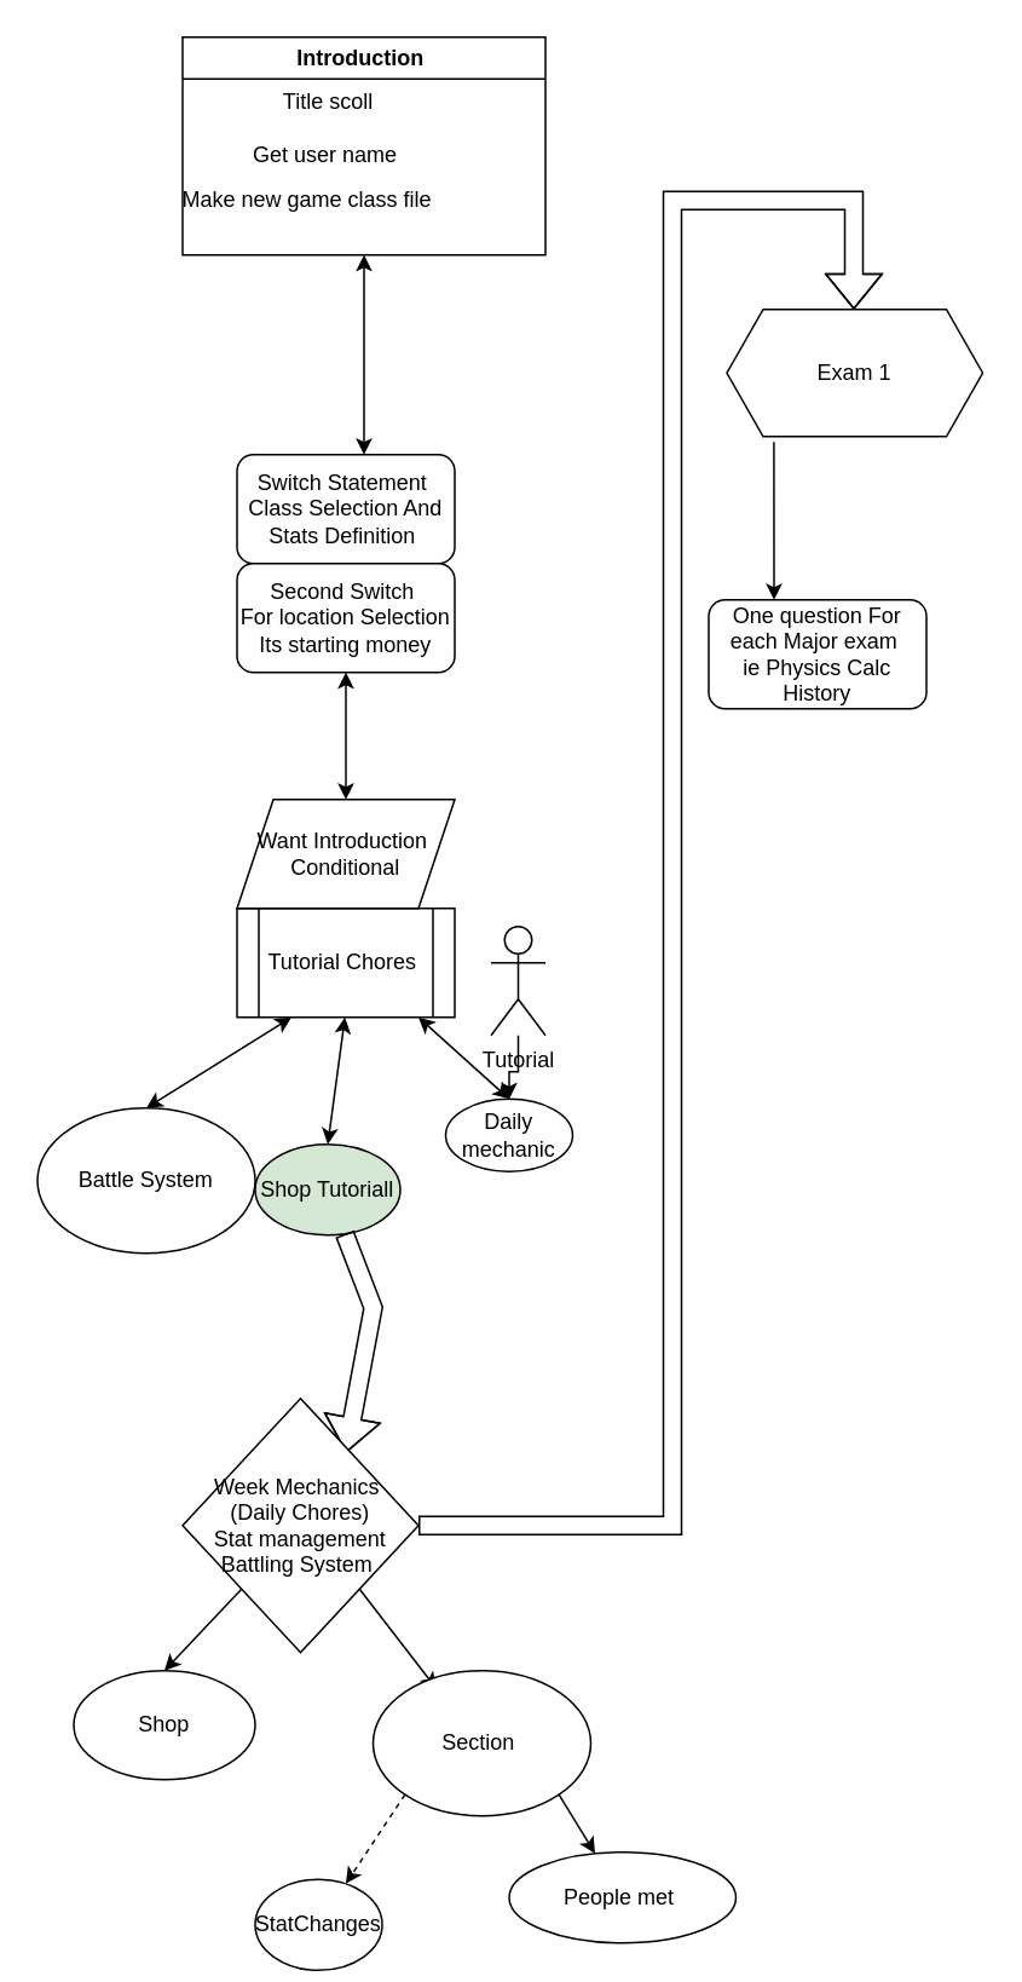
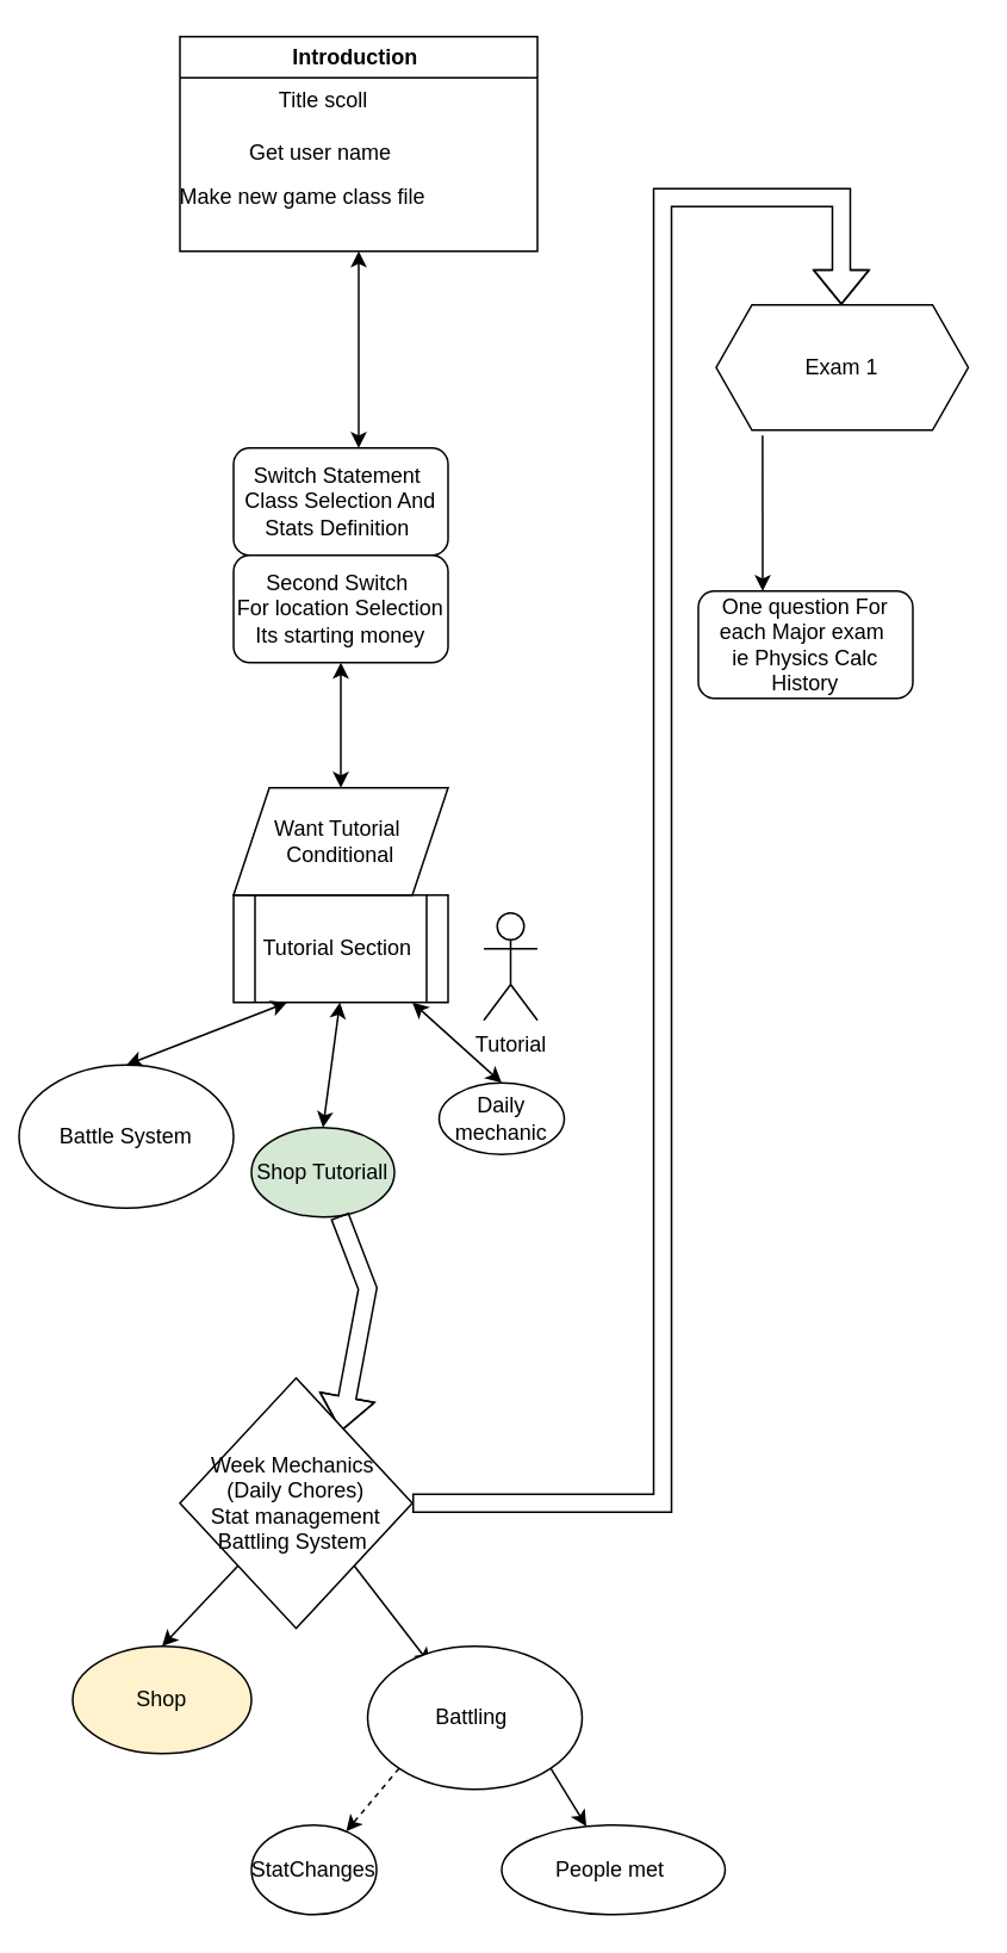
- <mxCell id="10" value="Want Introduction&amp;nbsp;&lt;br&gt;Conditional" style="shape=parallelogram;perimeter=parallelogramPerimeter;whiteSpace=wrap;html=1;fixedSize=1;" vertex="1" parent="1"><mxGeometry x="130" y="440" width="120" height="60" as="geometry" /></mxCell>
+ <mxCell id="10" value="Want Tutorial&amp;nbsp;&lt;br&gt;Conditional" style="shape=parallelogram;perimeter=parallelogramPerimeter;whiteSpace=wrap;html=1;fixedSize=1;" vertex="1" parent="1"><mxGeometry x="130" y="440" width="120" height="60" as="geometry" /></mxCell>
- <mxCell id="9" value="Tutorial Chores&amp;nbsp;" style="shape=process;whiteSpace=wrap;html=1;backgroundOutline=1;" vertex="1" parent="1"><mxGeometry x="130" y="500" width="120" height="60" as="geometry" /></mxCell>
+ <mxCell id="9" value="Tutorial Section&amp;nbsp;" style="shape=process;whiteSpace=wrap;html=1;backgroundOutline=1;" vertex="1" parent="1"><mxGeometry x="130" y="500" width="120" height="60" as="geometry" /></mxCell>
- <mxCell id="19" value="" style="edgeStyle=orthogonalEdgeStyle;rounded=0;orthogonalLoop=1;jettySize=auto;html=1;" edge="1" parent="1" source="20" target="16"><mxGeometry relative="1" as="geometry" /></mxCell>
- <mxCell id="14" value="Battle System" style="ellipse;whiteSpace=wrap;html=1;" vertex="1" parent="1"><mxGeometry x="20" y="610" width="120" height="80" as="geometry" /></mxCell>
+ <mxCell id="14" value="Battle System" style="ellipse;whiteSpace=wrap;html=1;" vertex="1" parent="1"><mxGeometry x="10" y="595" width="120" height="80" as="geometry" /></mxCell>
- <mxCell id="24" value="Shop" style="ellipse;whiteSpace=wrap;html=1;" vertex="1" parent="1"><mxGeometry x="40" y="920" width="100" height="60" as="geometry" /></mxCell>
+ <mxCell id="24" value="Shop" style="ellipse;whiteSpace=wrap;html=1;fillColor=#fff2cc;" vertex="1" parent="1"><mxGeometry x="40" y="920" width="100" height="60" as="geometry" /></mxCell>
- <mxCell id="25" value="Section&amp;nbsp;" style="ellipse;whiteSpace=wrap;html=1;" vertex="1" parent="1"><mxGeometry x="205" y="920" width="120" height="80" as="geometry" /></mxCell>
+ <mxCell id="25" value="Battling&amp;nbsp;" style="ellipse;whiteSpace=wrap;html=1;" vertex="1" parent="1"><mxGeometry x="205" y="920" width="120" height="80" as="geometry" /></mxCell>
- <mxCell id="27" value="StatChanges" style="ellipse;whiteSpace=wrap;html=1;" vertex="1" parent="1"><mxGeometry x="140" y="1035" width="70" height="50" as="geometry" /></mxCell>
+ <mxCell id="27" value="StatChanges" style="ellipse;whiteSpace=wrap;html=1;" vertex="1" parent="1"><mxGeometry x="140" y="1020" width="70" height="50" as="geometry" /></mxCell>
